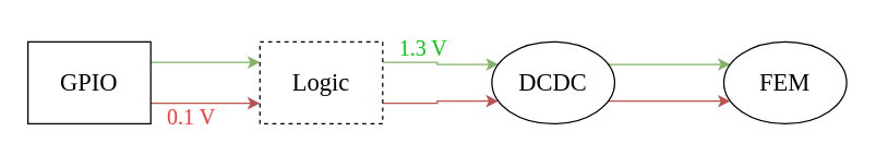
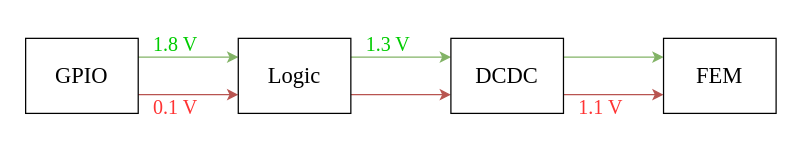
+ <mxCell id="12" value="&lt;font style=&quot;font-size: 16px;&quot; face=&quot;Times New Roman&quot;&gt;1.8 V&lt;/font&gt;" style="text;html=1;align=center;verticalAlign=middle;whiteSpace=wrap;rounded=0;fontFamily=Helvetica;fontSize=12;fontColor=#00CC00;" vertex="1" parent="1"><mxGeometry x="110" y="20" width="60" height="30" as="geometry" /></mxCell>
- <mxCell id="7" value="&lt;font style=&quot;font-size: 18px;&quot; face=&quot;Times New Roman&quot;&gt;Logic&lt;/font&gt;" style="rounded=0;whiteSpace=wrap;html=1;fillColor=none;dashed=1;" vertex="1" parent="1"><mxGeometry x="190" y="30" width="90" height="60" as="geometry" /></mxCell>
+ <mxCell id="7" value="&lt;font style=&quot;font-size: 18px;&quot; face=&quot;Times New Roman&quot;&gt;Logic&lt;/font&gt;" style="rounded=0;whiteSpace=wrap;html=1;fillColor=none;" vertex="1" parent="1"><mxGeometry x="190" y="30" width="90" height="60" as="geometry" /></mxCell>
- <mxCell id="10" value="&lt;font style=&quot;font-size: 18px;&quot; face=&quot;Times New Roman&quot;&gt;DCDC&lt;/font&gt;" style="ellipse;whiteSpace=wrap;html=1;fillColor=none;" vertex="1" parent="1"><mxGeometry x="360" y="30" width="90" height="60" as="geometry" /></mxCell>
+ <mxCell id="10" value="&lt;font style=&quot;font-size: 18px;&quot; face=&quot;Times New Roman&quot;&gt;DCDC&lt;/font&gt;" style="rounded=0;whiteSpace=wrap;html=1;fillColor=none;" vertex="1" parent="1"><mxGeometry x="360" y="30" width="90" height="60" as="geometry" /></mxCell>
- <mxCell id="11" value="&lt;font style=&quot;font-size: 18px;&quot; face=&quot;Times New Roman&quot;&gt;FEM&lt;/font&gt;" style="ellipse;whiteSpace=wrap;html=1;fillColor=none;" vertex="1" parent="1"><mxGeometry x="530" y="30" width="90" height="60" as="geometry" /></mxCell>
+ <mxCell id="11" value="&lt;font style=&quot;font-size: 18px;&quot; face=&quot;Times New Roman&quot;&gt;FEM&lt;/font&gt;" style="rounded=0;whiteSpace=wrap;html=1;fillColor=none;" vertex="1" parent="1"><mxGeometry x="530" y="30" width="90" height="60" as="geometry" /></mxCell>
+ <mxCell id="15" value="&lt;font face=&quot;Times New Roman&quot; style=&quot;font-size: 16px;&quot;&gt;1.1 V&lt;/font&gt;" style="text;html=1;align=center;verticalAlign=middle;whiteSpace=wrap;rounded=0;fontFamily=Helvetica;fontSize=12;fontColor=#FF3333;" vertex="1" parent="1"><mxGeometry x="450" y="70" width="60" height="30" as="geometry" /></mxCell>
